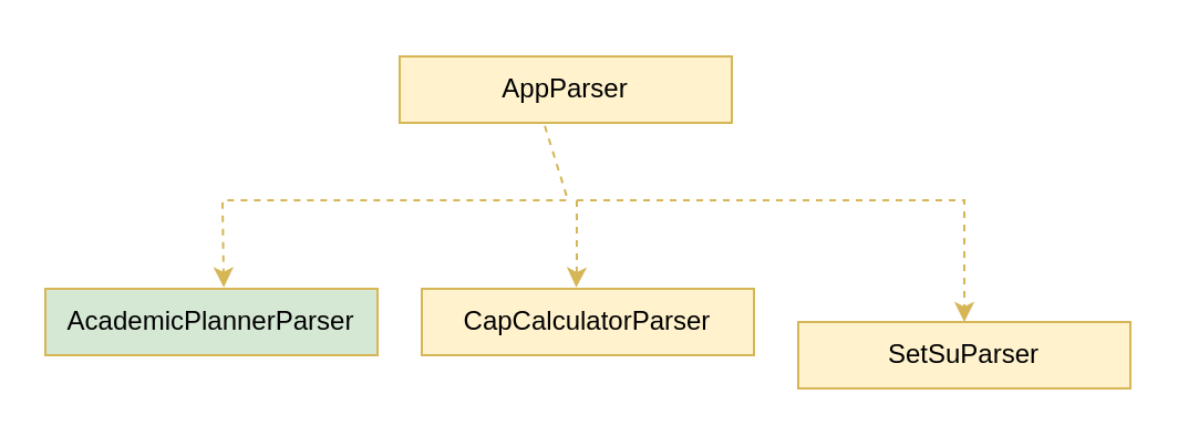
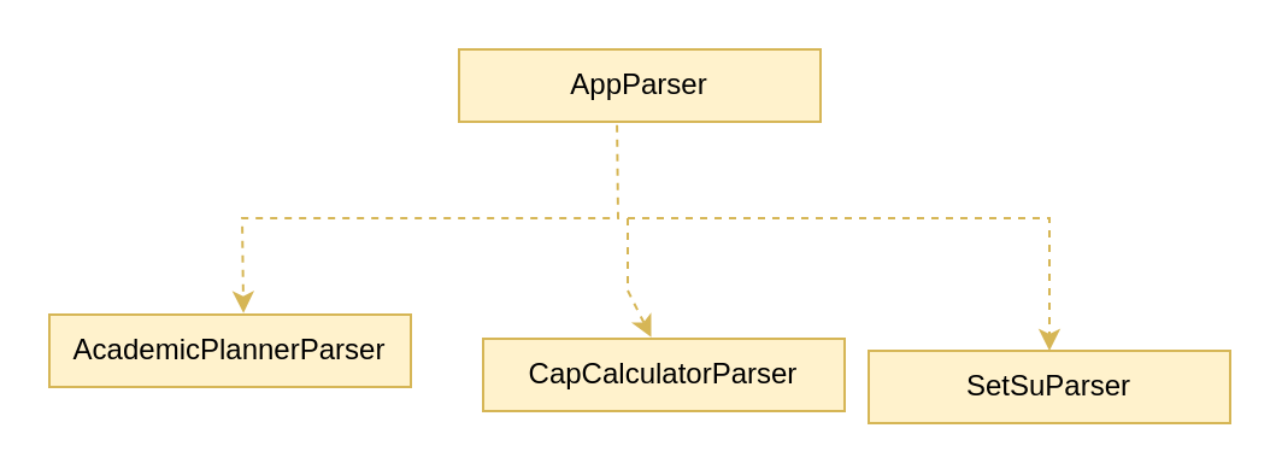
- <mxCell id="2" value="AppParser" style="rounded=0;whiteSpace=wrap;html=1;fillColor=#fff2cc;strokeColor=#d6b656;" parent="1" vertex="1"><mxGeometry x="180" y="25" width="150" height="30" as="geometry" /></mxCell>
+ <mxCell id="2" value="AppParser" style="rounded=0;whiteSpace=wrap;html=1;fillColor=#fff2cc;strokeColor=#d6b656;" parent="1" vertex="1"><mxGeometry x="190" y="20" width="150" height="30" as="geometry" /></mxCell>
- <mxCell id="3" value="AcademicPlannerParser" style="rounded=0;whiteSpace=wrap;html=1;fillColor=#d5e8d4;strokeColor=#d6b656;" parent="1" vertex="1"><mxGeometry x="20" y="130" width="150" height="30" as="geometry" /></mxCell>
+ <mxCell id="3" value="AcademicPlannerParser" style="rounded=0;whiteSpace=wrap;html=1;fillColor=#fff2cc;strokeColor=#d6b656;" parent="1" vertex="1"><mxGeometry x="20" y="130" width="150" height="30" as="geometry" /></mxCell>
- <mxCell id="4" value="CapCalculatorParser" style="rounded=0;whiteSpace=wrap;html=1;fillColor=#fff2cc;strokeColor=#d6b656;" parent="1" vertex="1"><mxGeometry x="190" y="130" width="150" height="30" as="geometry" /></mxCell>
+ <mxCell id="4" value="CapCalculatorParser" style="rounded=0;whiteSpace=wrap;html=1;fillColor=#fff2cc;strokeColor=#d6b656;" parent="1" vertex="1"><mxGeometry x="200" y="140" width="150" height="30" as="geometry" /></mxCell>
